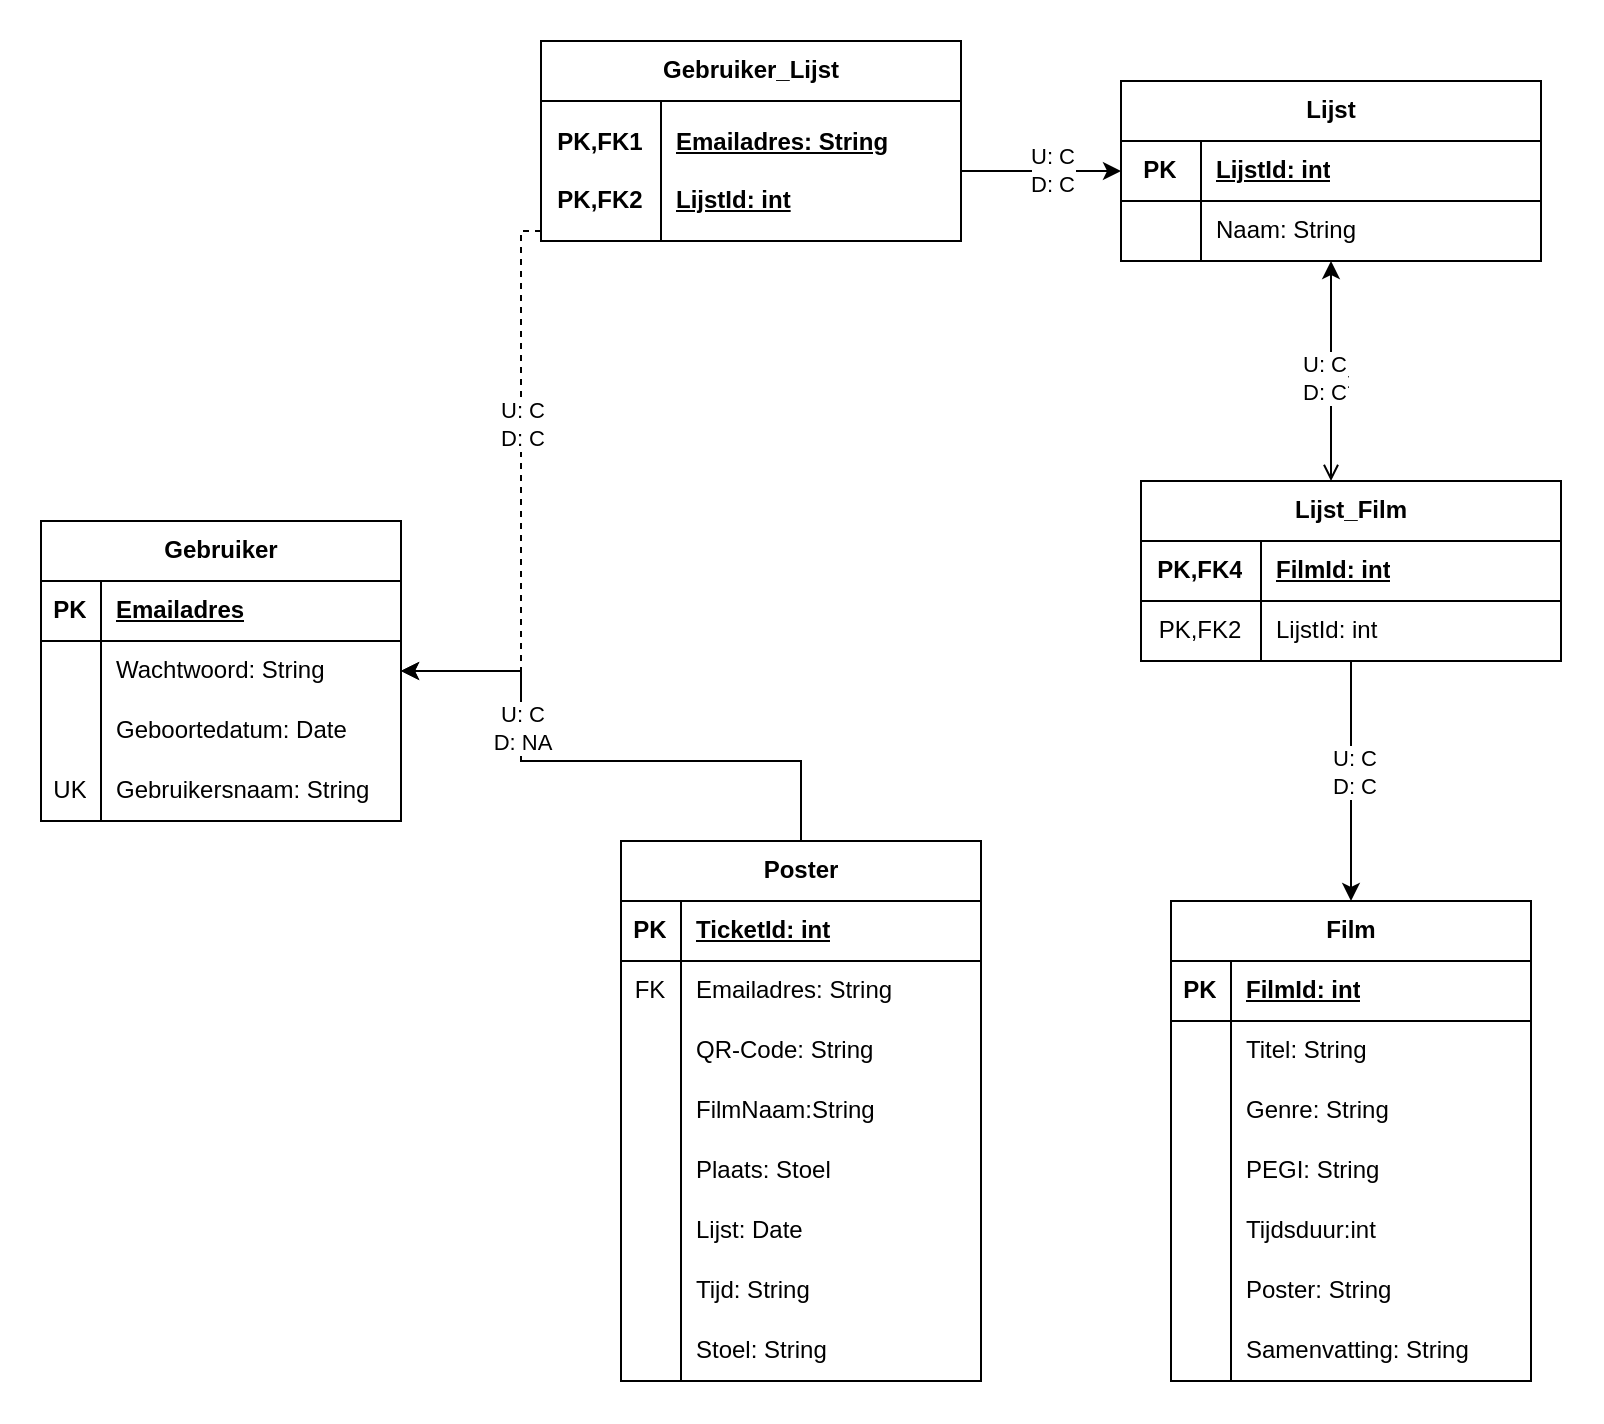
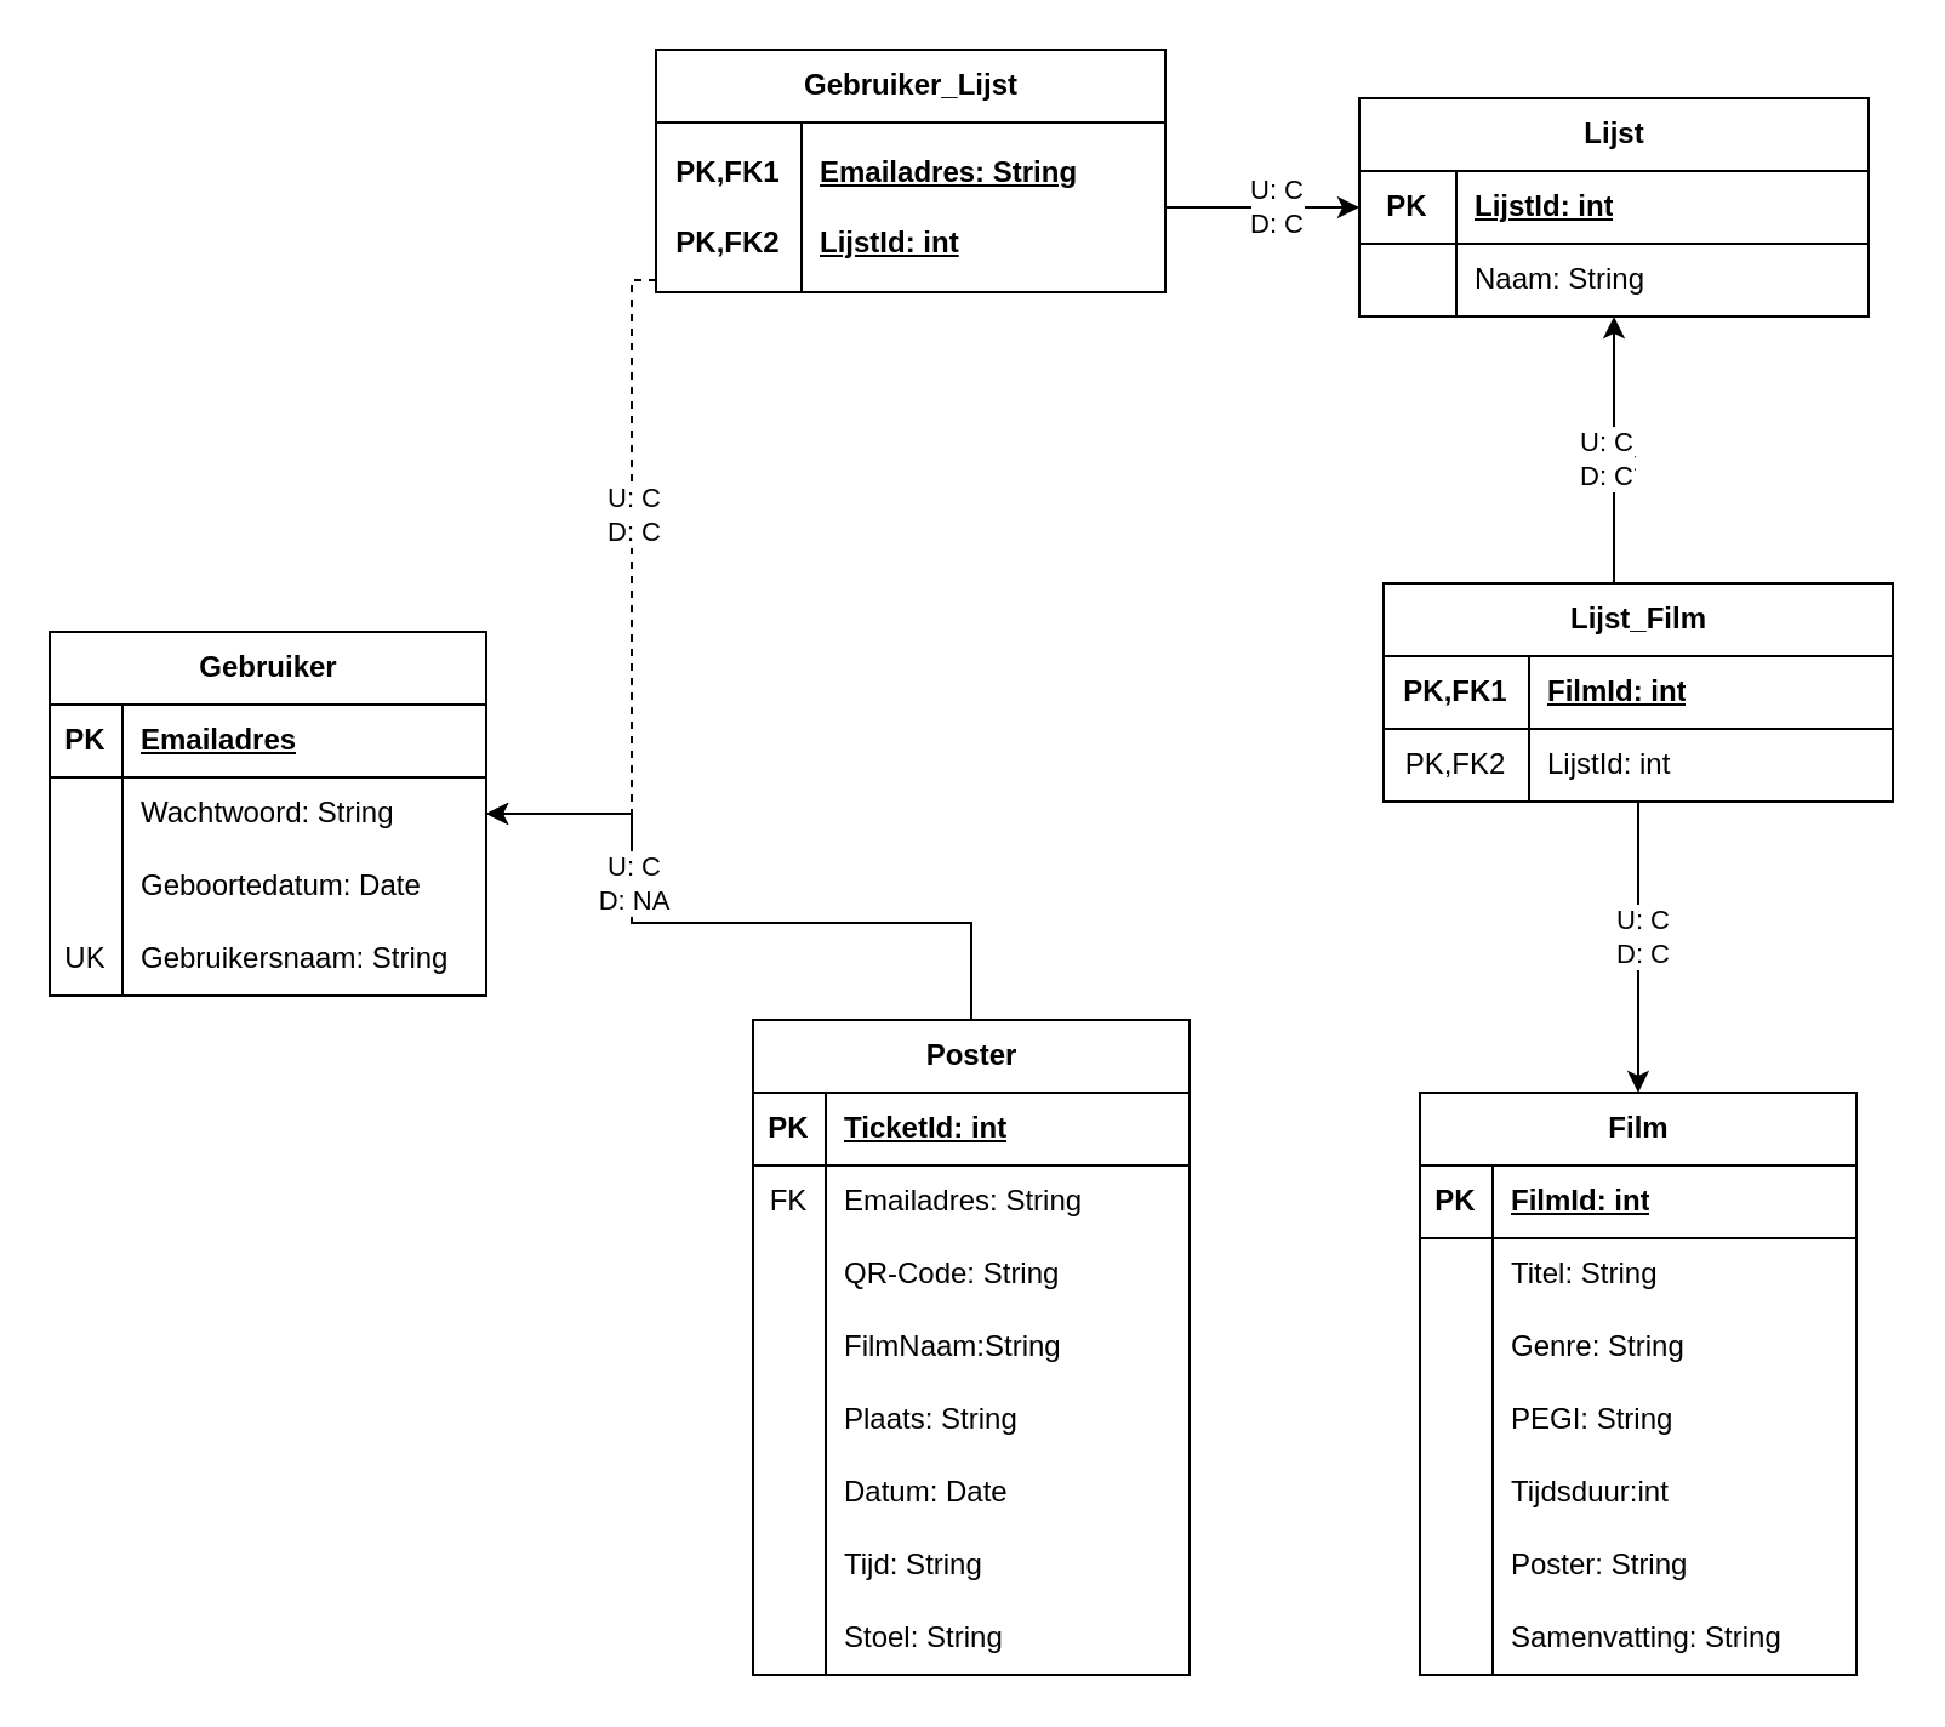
- <mxCell id="86" style="edgeStyle=orthogonalEdgeStyle;rounded=0;orthogonalLoop=1;jettySize=auto;html=1;startArrow=classic;startFill=1;endArrow=open;endFill=0;" edge="1" parent="1" source="48" target="55"><mxGeometry relative="1" as="geometry"><Array as="points"><mxPoint x="665" y="210" /><mxPoint x="665" y="210" /></Array></mxGeometry></mxCell>
+ <mxCell id="86" style="edgeStyle=orthogonalEdgeStyle;rounded=0;orthogonalLoop=1;jettySize=auto;html=1;startArrow=classic;startFill=1;endArrow=none;endFill=0;" edge="1" parent="1" source="48" target="55"><mxGeometry relative="1" as="geometry"><Array as="points"><mxPoint x="665" y="210" /><mxPoint x="665" y="210" /></Array></mxGeometry></mxCell>
- <mxCell id="57" value="PK,FK4" style="shape=partialRectangle;connectable=0;fillColor=none;top=0;left=0;bottom=0;right=0;fontStyle=1;overflow=hidden;whiteSpace=wrap;html=1;" vertex="1" parent="56"><mxGeometry width="60" height="30" as="geometry"><mxRectangle width="60" height="30" as="alternateBounds" /></mxGeometry></mxCell>
+ <mxCell id="57" value="PK,FK1" style="shape=partialRectangle;connectable=0;fillColor=none;top=0;left=0;bottom=0;right=0;fontStyle=1;overflow=hidden;whiteSpace=wrap;html=1;" vertex="1" parent="56"><mxGeometry width="60" height="30" as="geometry"><mxRectangle width="60" height="30" as="alternateBounds" /></mxGeometry></mxCell>
- <mxCell id="19" value="Plaats: Stoel" style="shape=partialRectangle;connectable=0;fillColor=none;top=0;left=0;bottom=0;right=0;align=left;spacingLeft=6;overflow=hidden;whiteSpace=wrap;html=1;" vertex="1" parent="17"><mxGeometry x="30" width="150" height="30" as="geometry"><mxRectangle width="150" height="30" as="alternateBounds" /></mxGeometry></mxCell>
+ <mxCell id="19" value="Plaats: String" style="shape=partialRectangle;connectable=0;fillColor=none;top=0;left=0;bottom=0;right=0;align=left;spacingLeft=6;overflow=hidden;whiteSpace=wrap;html=1;" vertex="1" parent="17"><mxGeometry x="30" width="150" height="30" as="geometry"><mxRectangle width="150" height="30" as="alternateBounds" /></mxGeometry></mxCell>
- <mxCell id="22" value="Lijst: Date" style="shape=partialRectangle;connectable=0;fillColor=none;top=0;left=0;bottom=0;right=0;align=left;spacingLeft=6;overflow=hidden;whiteSpace=wrap;html=1;" vertex="1" parent="20"><mxGeometry x="30" width="150" height="30" as="geometry"><mxRectangle width="150" height="30" as="alternateBounds" /></mxGeometry></mxCell>
+ <mxCell id="22" value="Datum: Date" style="shape=partialRectangle;connectable=0;fillColor=none;top=0;left=0;bottom=0;right=0;align=left;spacingLeft=6;overflow=hidden;whiteSpace=wrap;html=1;" vertex="1" parent="20"><mxGeometry x="30" width="150" height="30" as="geometry"><mxRectangle width="150" height="30" as="alternateBounds" /></mxGeometry></mxCell>
